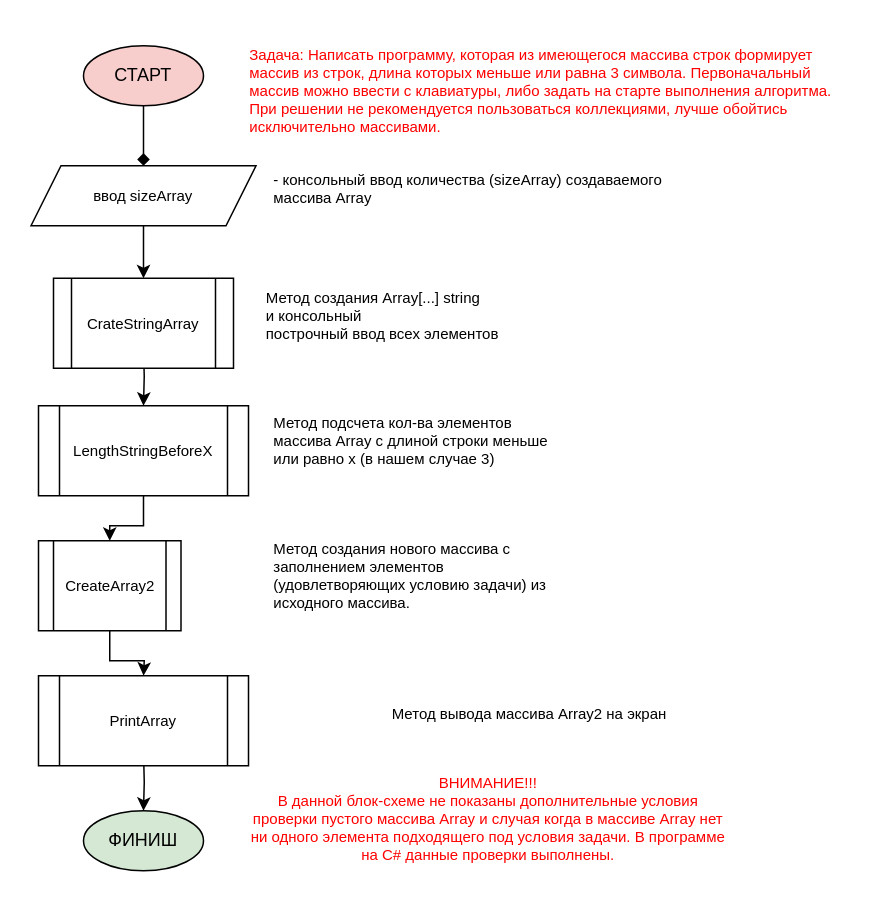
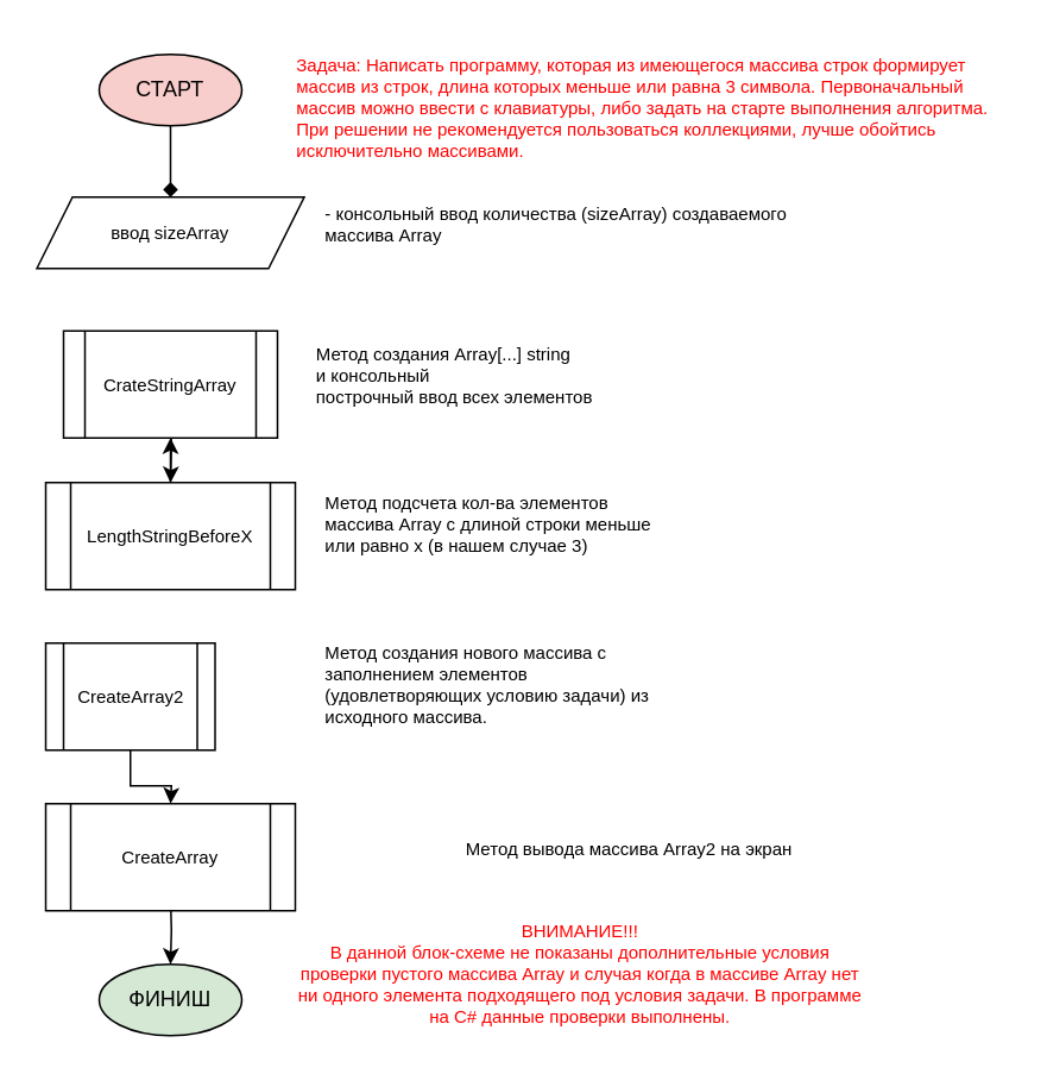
- <mxCell id="4" value="" style="edgeStyle=orthogonalEdgeStyle;rounded=0;orthogonalLoop=1;jettySize=auto;html=1;fontSize=12;entryX=0.5;entryY=0;entryDx=0;entryDy=0;" parent="1" source="5" target="15" edge="1"><mxGeometry relative="1" as="geometry"><mxPoint x="95" y="170" as="targetPoint" /></mxGeometry></mxCell>
- <mxCell id="16" value="" style="edgeStyle=orthogonalEdgeStyle;rounded=0;orthogonalLoop=1;jettySize=auto;html=1;fontSize=10;" edge="1" parent="1" source="17" target="19"><mxGeometry relative="1" as="geometry" /></mxCell>
+ <mxCell id="16" value="" style="edgeStyle=orthogonalEdgeStyle;rounded=0;orthogonalLoop=1;jettySize=auto;html=1;fontSize=10;" edge="1" parent="1" source="17" target="15"><mxGeometry relative="1" as="geometry" /></mxCell>
- <mxCell id="21" value="PrintArray" style="shape=process;whiteSpace=wrap;html=1;backgroundOutline=1;fontSize=10;" vertex="1" parent="1"><mxGeometry x="25" y="450" width="140" height="60" as="geometry" /></mxCell>
+ <mxCell id="21" value="CreateArray" style="shape=process;whiteSpace=wrap;html=1;backgroundOutline=1;fontSize=10;" vertex="1" parent="1"><mxGeometry x="25" y="450" width="140" height="60" as="geometry" /></mxCell>
